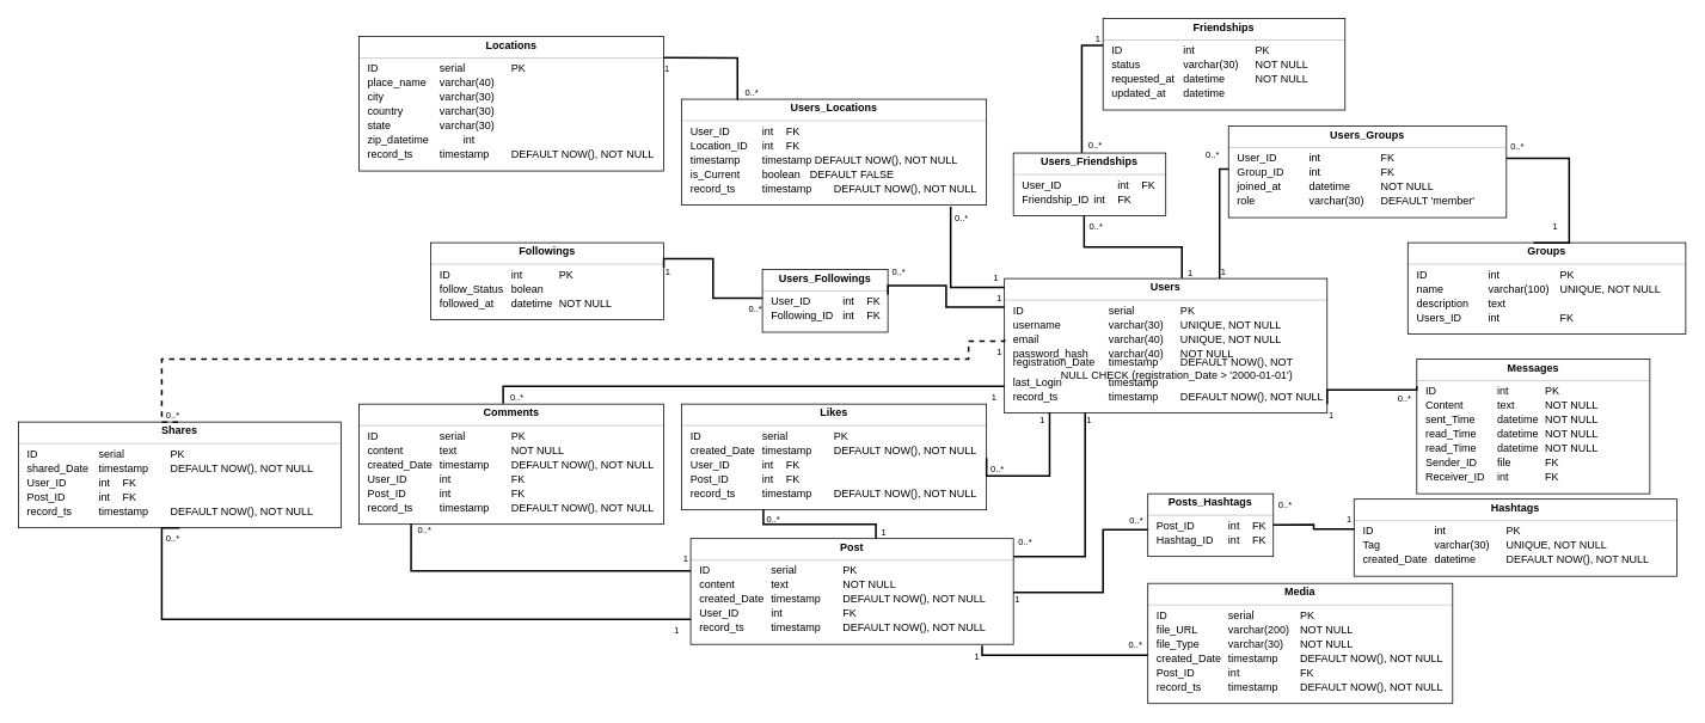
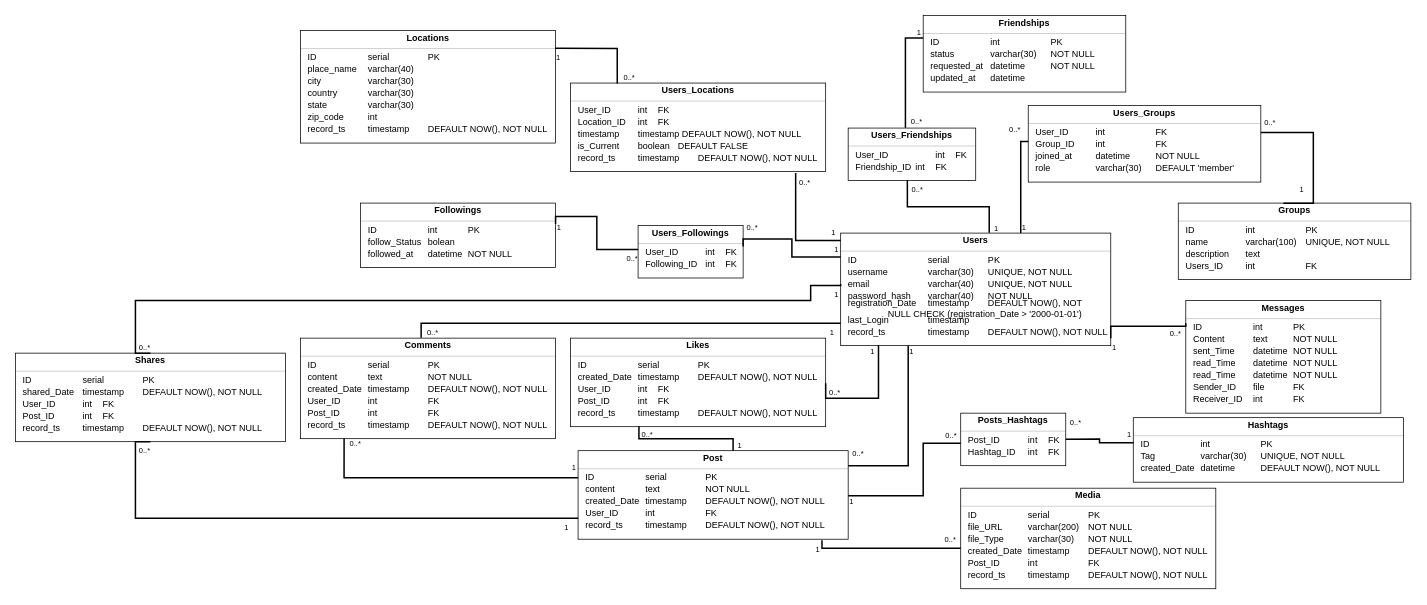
- <mxCell id="65" value="zip_datetime&lt;span style=&quot;white-space: pre;&quot;&gt;&#09;&lt;span style=&quot;white-space: pre;&quot;&gt;&#09;&lt;/span&gt;&lt;/span&gt;int" style="html=1;align=left;spacing=0;spacingLeft=10;verticalAlign=middle;strokeColor=none;fillColor=none;whiteSpace=wrap;" parent="57" vertex="1"><mxGeometry y="108" width="340" height="16" as="geometry" /></mxCell>
+ <mxCell id="65" value="zip_code&lt;span style=&quot;white-space: pre;&quot;&gt;&#09;&lt;span style=&quot;white-space: pre;&quot;&gt;&#09;&lt;/span&gt;&lt;/span&gt;int" style="html=1;align=left;spacing=0;spacingLeft=10;verticalAlign=middle;strokeColor=none;fillColor=none;whiteSpace=wrap;" parent="57" vertex="1"><mxGeometry y="108" width="340" height="16" as="geometry" /></mxCell>
- <mxCell id="192" value="" style="verticalAlign=bottom;html=1;endArrow=none;edgeStyle=orthogonalEdgeStyle;strokeWidth=2;rounded=0;entryX=0.5;entryY=0;entryDx=0;entryDy=0;exitX=0;exitY=0.5;exitDx=0;exitDy=0;dashed=1;" parent="1" source="7" target="42" edge="1"><mxGeometry relative="1" as="geometry"><mxPoint x="1090" y="380" as="sourcePoint" /><mxPoint x="1080" y="410" as="targetPoint" /><Array as="points"><mxPoint x="1120" y="380" /><mxPoint x="1080" y="380" /><mxPoint x="1080" y="400" /><mxPoint x="180" y="400" /></Array></mxGeometry></mxCell>
+ <mxCell id="192" value="" style="verticalAlign=bottom;html=1;endArrow=none;edgeStyle=orthogonalEdgeStyle;strokeWidth=2;rounded=0;entryX=0.5;entryY=0;entryDx=0;entryDy=0;exitX=0;exitY=0.5;exitDx=0;exitDy=0;" parent="1" source="7" target="42" edge="1"><mxGeometry relative="1" as="geometry"><mxPoint x="1090" y="380" as="sourcePoint" /><mxPoint x="1080" y="410" as="targetPoint" /><Array as="points"><mxPoint x="1120" y="380" /><mxPoint x="1080" y="380" /><mxPoint x="1080" y="400" /><mxPoint x="180" y="400" /></Array></mxGeometry></mxCell>
